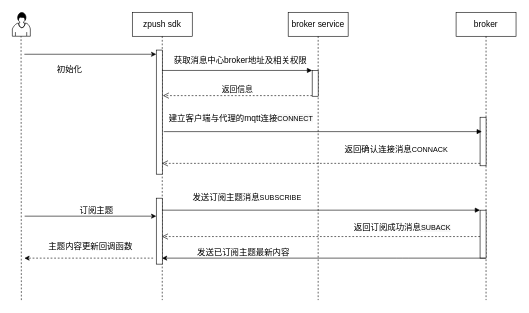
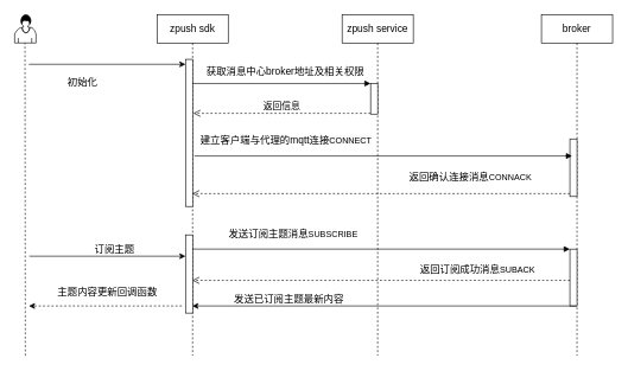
- <mxCell id="2" value="&lt;font style=&quot;font-size: 14px&quot;&gt;broker service&lt;/font&gt;" style="shape=umlLifeline;perimeter=lifelinePerimeter;whiteSpace=wrap;html=1;container=1;collapsible=0;recursiveResize=0;outlineConnect=0;" vertex="1" parent="1"><mxGeometry x="480" y="20" width="100" height="480" as="geometry" /></mxCell>
+ <mxCell id="2" value="&lt;font style=&quot;font-size: 14px&quot;&gt;zpush service&lt;/font&gt;" style="shape=umlLifeline;perimeter=lifelinePerimeter;whiteSpace=wrap;html=1;container=1;collapsible=0;recursiveResize=0;outlineConnect=0;" vertex="1" parent="1"><mxGeometry x="480" y="20" width="100" height="480" as="geometry" /></mxCell>
